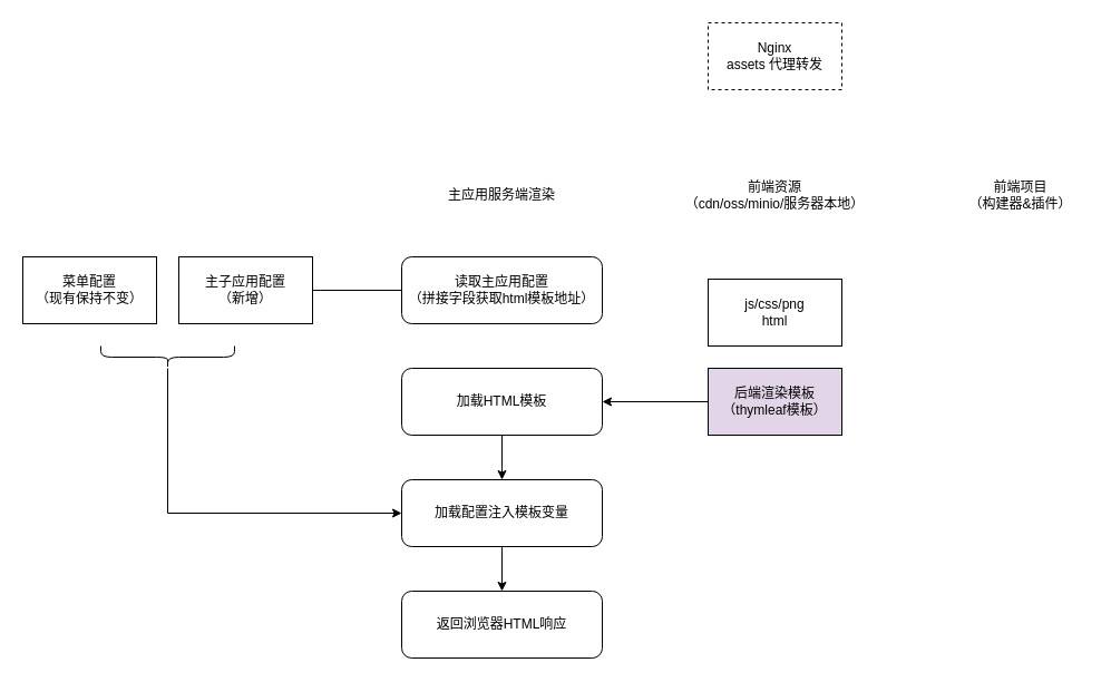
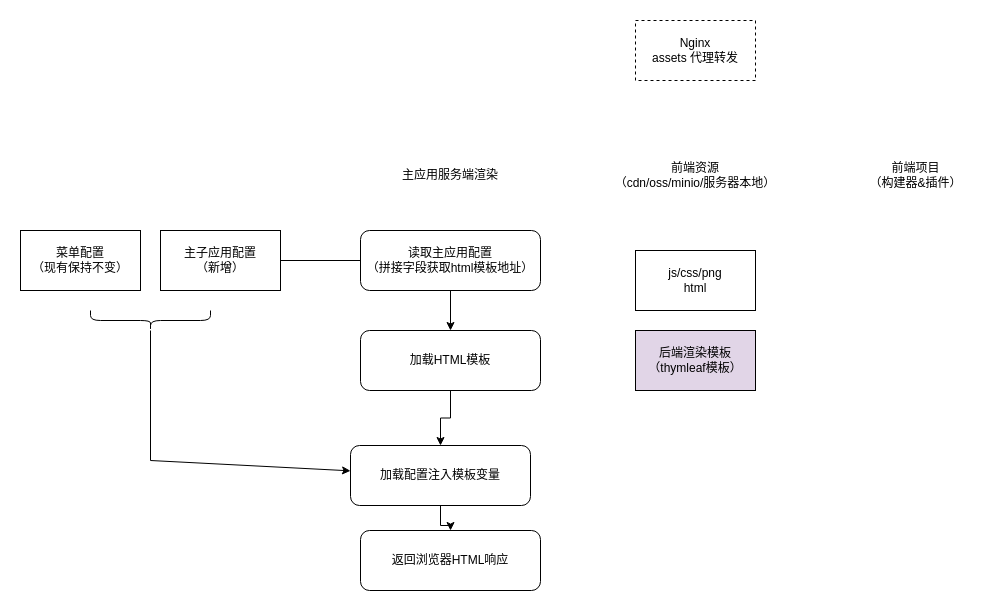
+ <mxCell id="7" value="" style="edgeStyle=orthogonalEdgeStyle;rounded=0;orthogonalLoop=1;jettySize=auto;html=1;" parent="1" source="8" target="10" edge="1"><mxGeometry relative="1" as="geometry" /></mxCell>
- <mxCell id="11" value="" style="edgeStyle=orthogonalEdgeStyle;rounded=0;orthogonalLoop=1;jettySize=auto;html=1;" parent="1" source="12" target="10" edge="1"><mxGeometry relative="1" as="geometry" /></mxCell>
- <mxCell id="14" value="加载配置注入模板变量" style="rounded=1;whiteSpace=wrap;html=1;" parent="1" vertex="1"><mxGeometry x="360" y="430" width="180" height="60" as="geometry" /></mxCell>
+ <mxCell id="14" value="加载配置注入模板变量" style="rounded=1;whiteSpace=wrap;html=1;" parent="1" vertex="1"><mxGeometry x="350" y="445" width="180" height="60" as="geometry" /></mxCell>
